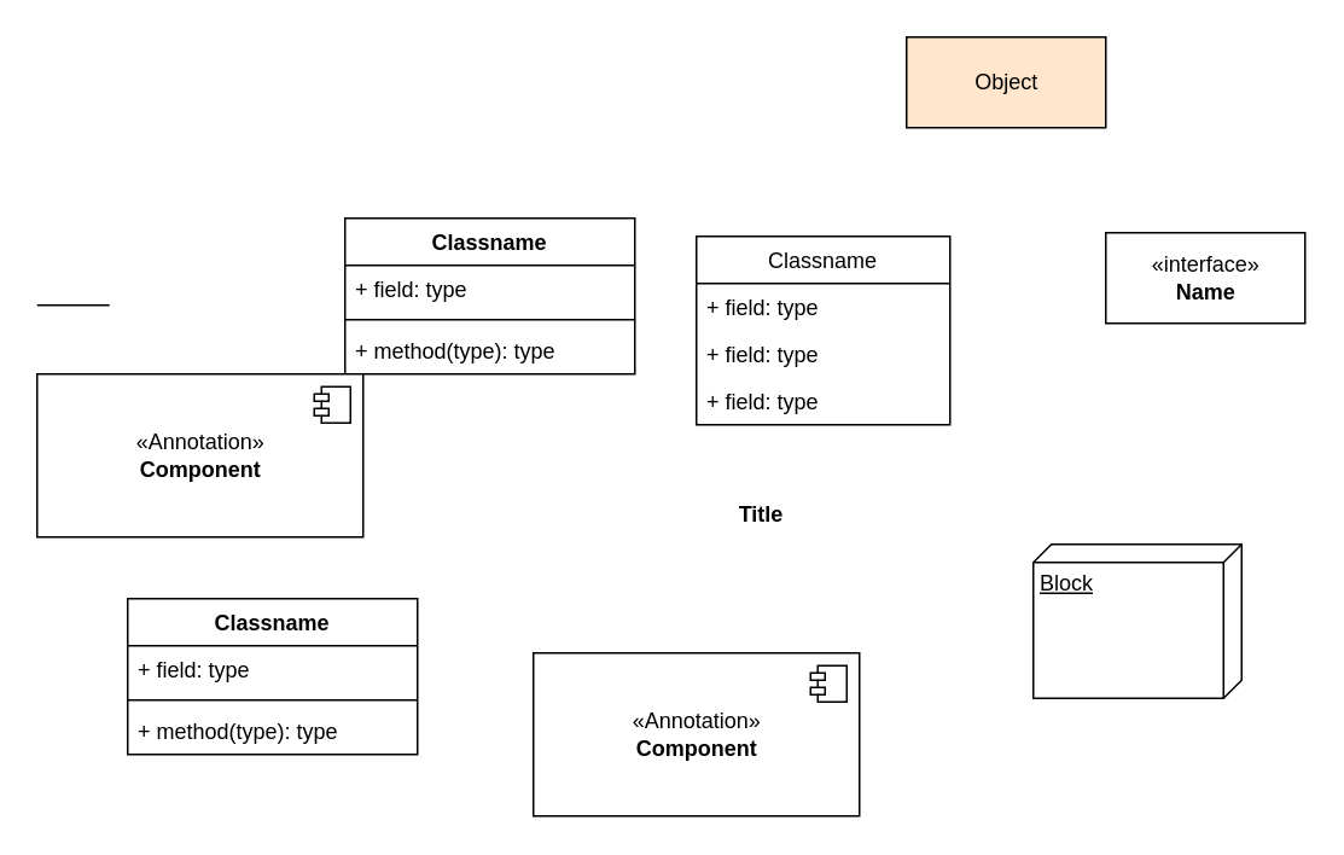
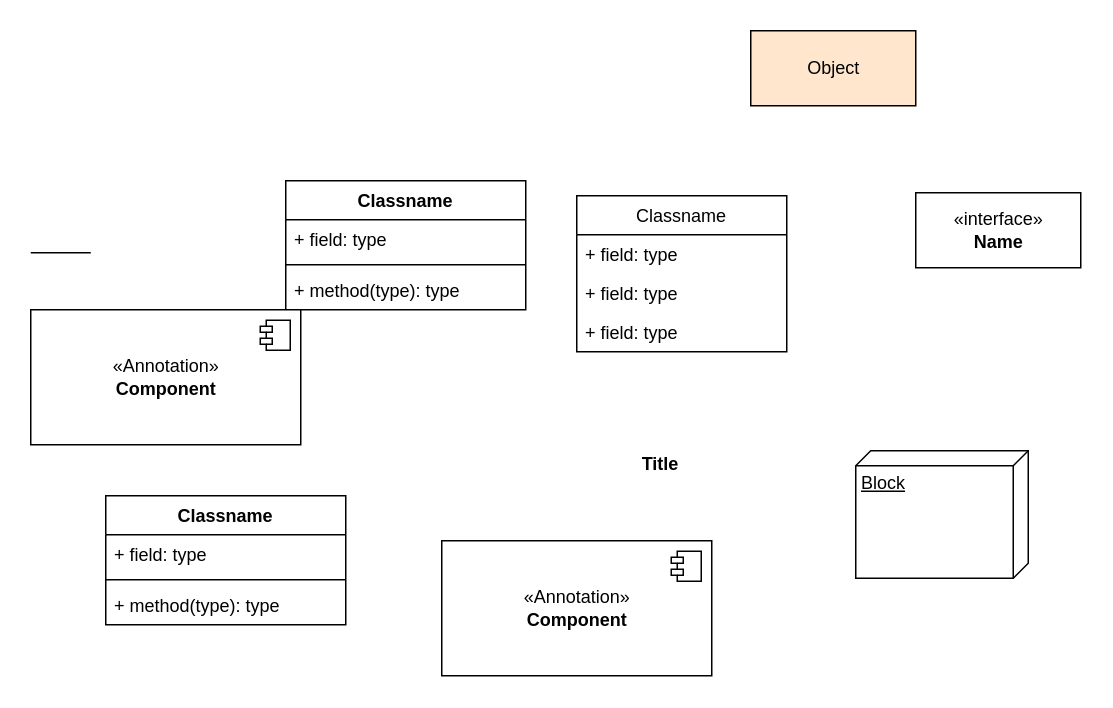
- <mxCell id="21" value="Title" style="text;align=center;fontStyle=1;verticalAlign=middle;spacingLeft=3;spacingRight=3;strokeColor=none;rotatable=0;points=[[0,0.5],[1,0.5]];portConstraint=eastwest;" vertex="1" parent="1"><mxGeometry x="380" y="270" width="80" height="26" as="geometry" /></mxCell>
+ <mxCell id="21" value="Title" style="text;align=center;fontStyle=1;verticalAlign=middle;spacingLeft=3;spacingRight=3;strokeColor=none;rotatable=0;points=[[0,0.5],[1,0.5]];portConstraint=eastwest;" vertex="1" parent="1"><mxGeometry x="400" y="295" width="80" height="26" as="geometry" /></mxCell>
